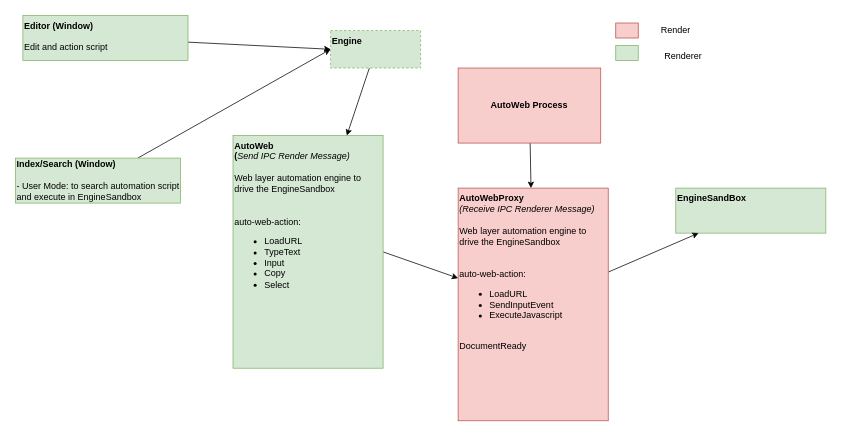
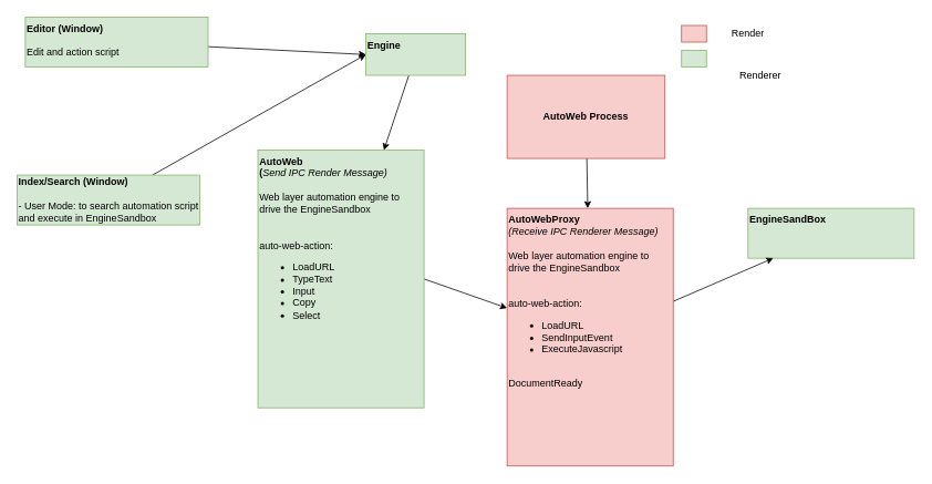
- <mxCell id="14" value="&lt;b&gt;Engine&lt;/b&gt;" style="rounded=0;whiteSpace=wrap;html=1;fillColor=#d5e8d4;strokeColor=#82b366;align=left;verticalAlign=top;dashed=1;" vertex="1" parent="1"><mxGeometry x="440" y="40" width="120" height="50" as="geometry" /></mxCell>
+ <mxCell id="14" value="&lt;b&gt;Engine&lt;/b&gt;" style="rounded=0;whiteSpace=wrap;html=1;fillColor=#d5e8d4;strokeColor=#82b366;align=left;verticalAlign=top;" vertex="1" parent="1"><mxGeometry x="440" y="40" width="120" height="50" as="geometry" /></mxCell>
- <mxCell id="10" value="Renderer" style="text;html=1;strokeColor=none;fillColor=none;align=center;verticalAlign=middle;whiteSpace=wrap;rounded=0;" vertex="1" parent="1"><mxGeometry x="880" y="60" width="60" height="30" as="geometry" /></mxCell>
+ <mxCell id="10" value="Renderer" style="text;html=1;strokeColor=none;fillColor=none;align=center;verticalAlign=middle;whiteSpace=wrap;rounded=0;" vertex="1" parent="1"><mxGeometry x="885" y="75" width="60" height="30" as="geometry" /></mxCell>
